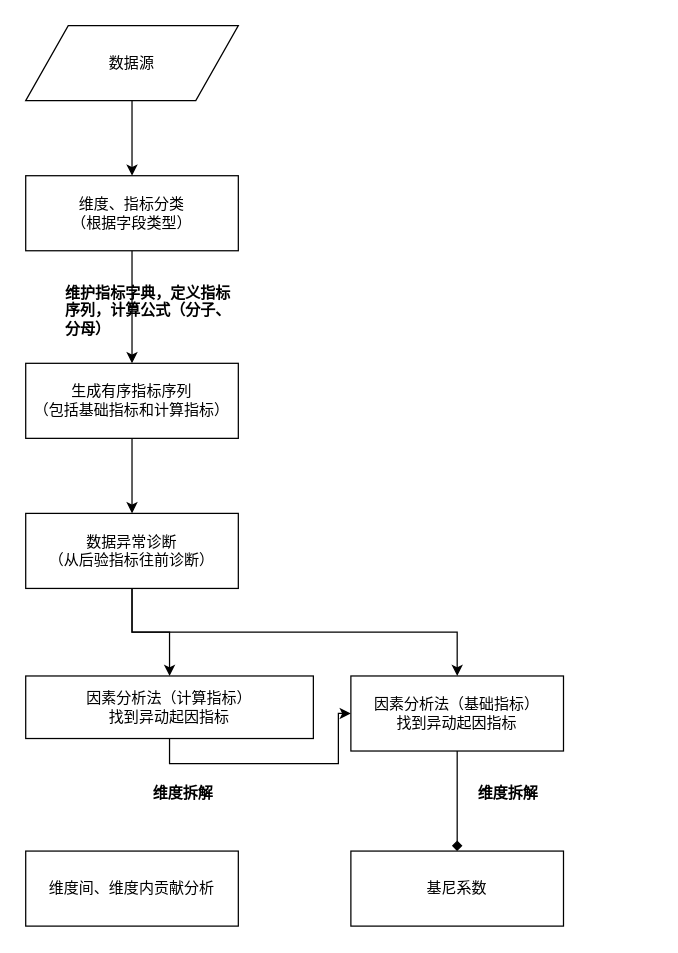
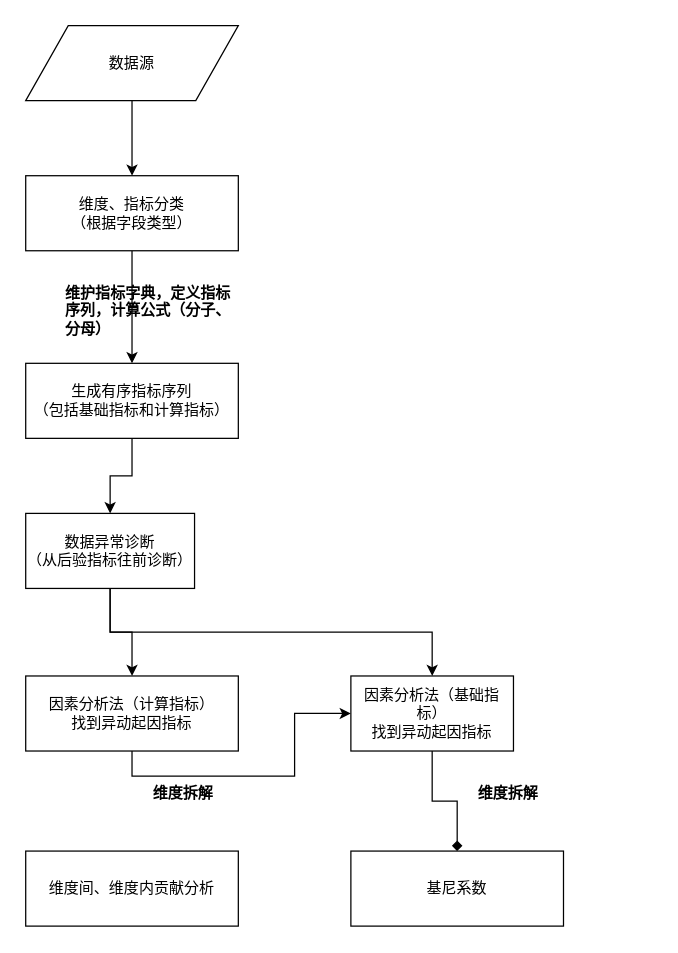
- <mxCell id="19" value="数据异常诊断&lt;br&gt;（从后验指标往前诊断）" style="rounded=0;whiteSpace=wrap;html=1;" parent="1" vertex="1"><mxGeometry x="20" y="410" width="170" height="60" as="geometry" /></mxCell>
+ <mxCell id="19" value="数据异常诊断&lt;br&gt;（从后验指标往前诊断）" style="rounded=0;whiteSpace=wrap;html=1;" parent="1" vertex="1"><mxGeometry x="20" y="410" width="135" height="60" as="geometry" /></mxCell>
- <mxCell id="7" value="因素分析法（计算指标）&lt;br&gt;找到异动起因指标" style="rounded=0;whiteSpace=wrap;html=1;" parent="1" vertex="1"><mxGeometry x="20" y="540" width="230" height="50" as="geometry" /></mxCell>
+ <mxCell id="7" value="因素分析法（计算指标）&lt;br&gt;找到异动起因指标" style="rounded=0;whiteSpace=wrap;html=1;" parent="1" vertex="1"><mxGeometry x="20" y="540" width="170" height="60" as="geometry" /></mxCell>
- <mxCell id="14" value="因素分析法（基础指标）&lt;br&gt;找到异动起因指标" style="rounded=0;whiteSpace=wrap;html=1;" parent="1" vertex="1"><mxGeometry x="280" y="540" width="170" height="60" as="geometry" /></mxCell>
+ <mxCell id="14" value="因素分析法（基础指标）&lt;br&gt;找到异动起因指标" style="rounded=0;whiteSpace=wrap;html=1;" parent="1" vertex="1"><mxGeometry x="280" y="540" width="130" height="60" as="geometry" /></mxCell>
